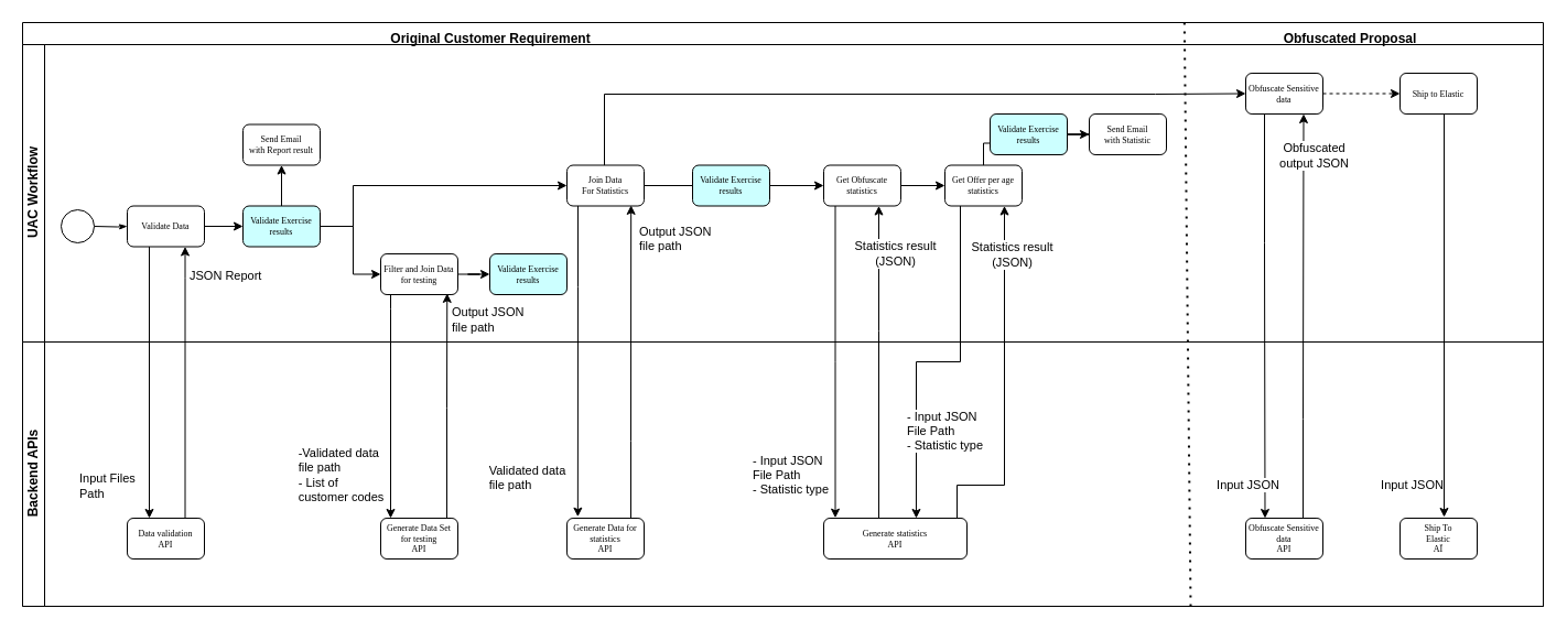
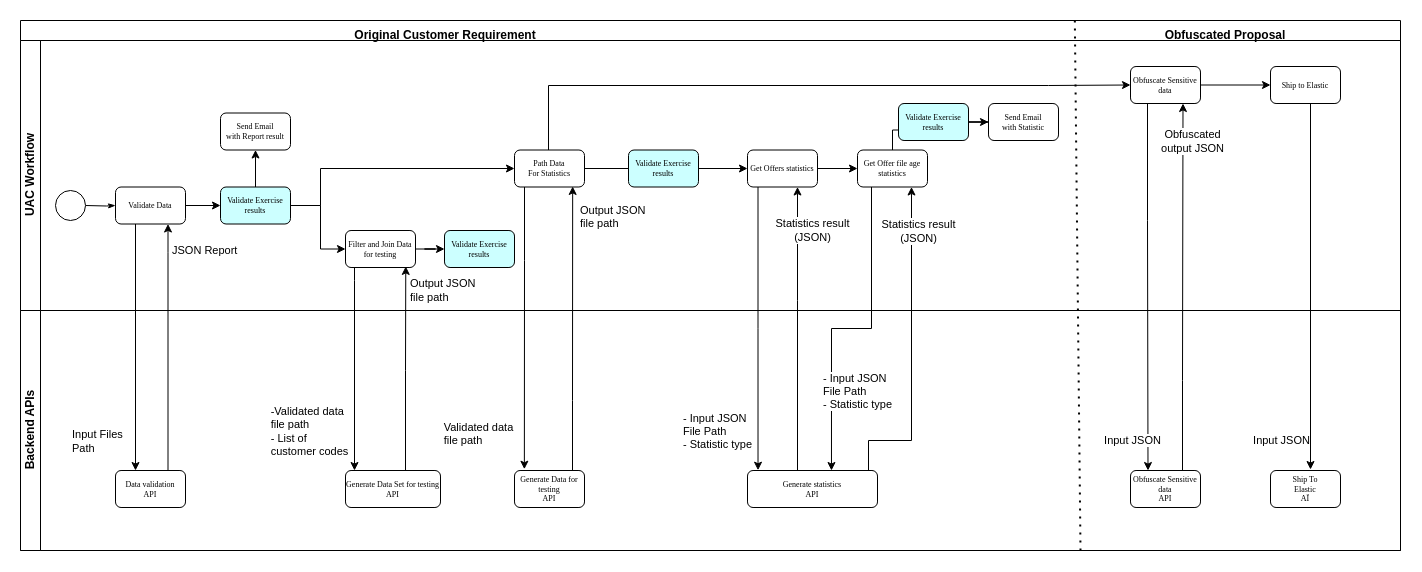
- <mxCell id="35" value="" style="edgeStyle=orthogonalEdgeStyle;rounded=0;orthogonalLoop=1;jettySize=auto;html=1;dashed=1;" parent="15" source="36" target="37" edge="1"><mxGeometry relative="1" as="geometry" /></mxCell>
+ <mxCell id="35" value="" style="edgeStyle=orthogonalEdgeStyle;rounded=0;orthogonalLoop=1;jettySize=auto;html=1;" parent="15" source="36" target="37" edge="1"><mxGeometry relative="1" as="geometry" /></mxCell>
- <mxCell id="22" value="Join Data&lt;br&gt;For Statistics" style="rounded=1;whiteSpace=wrap;html=1;shadow=0;labelBackgroundColor=none;strokeWidth=1;fontFamily=Verdana;fontSize=8;align=center;" parent="15" vertex="1"><mxGeometry x="494" y="109.5" width="70" height="37" as="geometry" /></mxCell>
+ <mxCell id="22" value="Path Data&lt;br&gt;For Statistics" style="rounded=1;whiteSpace=wrap;html=1;shadow=0;labelBackgroundColor=none;strokeWidth=1;fontFamily=Verdana;fontSize=8;align=center;" parent="15" vertex="1"><mxGeometry x="494" y="109.5" width="70" height="37" as="geometry" /></mxCell>
- <mxCell id="31" value="Get Obfuscate statistics" style="rounded=1;whiteSpace=wrap;html=1;shadow=0;labelBackgroundColor=none;strokeWidth=1;fontFamily=Verdana;fontSize=8;align=center;" parent="15" vertex="1"><mxGeometry x="727" y="109.5" width="70" height="37" as="geometry" /></mxCell>
+ <mxCell id="31" value="Get Offers statistics" style="rounded=1;whiteSpace=wrap;html=1;shadow=0;labelBackgroundColor=none;strokeWidth=1;fontFamily=Verdana;fontSize=8;align=center;" parent="15" vertex="1"><mxGeometry x="727" y="109.5" width="70" height="37" as="geometry" /></mxCell>
- <mxCell id="33" value="Get Offer per age statistics" style="rounded=1;whiteSpace=wrap;html=1;shadow=0;labelBackgroundColor=none;strokeWidth=1;fontFamily=Verdana;fontSize=8;align=center;" parent="15" vertex="1"><mxGeometry x="837" y="109.5" width="70" height="37" as="geometry" /></mxCell>
+ <mxCell id="33" value="Get Offer file age statistics" style="rounded=1;whiteSpace=wrap;html=1;shadow=0;labelBackgroundColor=none;strokeWidth=1;fontFamily=Verdana;fontSize=8;align=center;" parent="15" vertex="1"><mxGeometry x="837" y="109.5" width="70" height="37" as="geometry" /></mxCell>
- <mxCell id="48" value="Generate Data Set for testing&lt;br&gt;API" style="rounded=1;whiteSpace=wrap;html=1;shadow=0;labelBackgroundColor=none;strokeWidth=1;fontFamily=Verdana;fontSize=8;align=center;" parent="46" vertex="1"><mxGeometry x="325" y="160" width="70" height="37" as="geometry" /></mxCell>
+ <mxCell id="48" value="Generate Data Set for testing&lt;br&gt;API" style="rounded=1;whiteSpace=wrap;html=1;shadow=0;labelBackgroundColor=none;strokeWidth=1;fontFamily=Verdana;fontSize=8;align=center;" parent="46" vertex="1"><mxGeometry x="325" y="160" width="95" height="37" as="geometry" /></mxCell>
- <mxCell id="49" value="Generate Data for statistics&lt;br&gt;API" style="rounded=1;whiteSpace=wrap;html=1;shadow=0;labelBackgroundColor=none;strokeWidth=1;fontFamily=Verdana;fontSize=8;align=center;" parent="46" vertex="1"><mxGeometry x="494" y="160" width="70" height="37" as="geometry" /></mxCell>
+ <mxCell id="49" value="Generate Data for testing&lt;br&gt;API" style="rounded=1;whiteSpace=wrap;html=1;shadow=0;labelBackgroundColor=none;strokeWidth=1;fontFamily=Verdana;fontSize=8;align=center;" parent="46" vertex="1"><mxGeometry x="494" y="160" width="70" height="37" as="geometry" /></mxCell>
